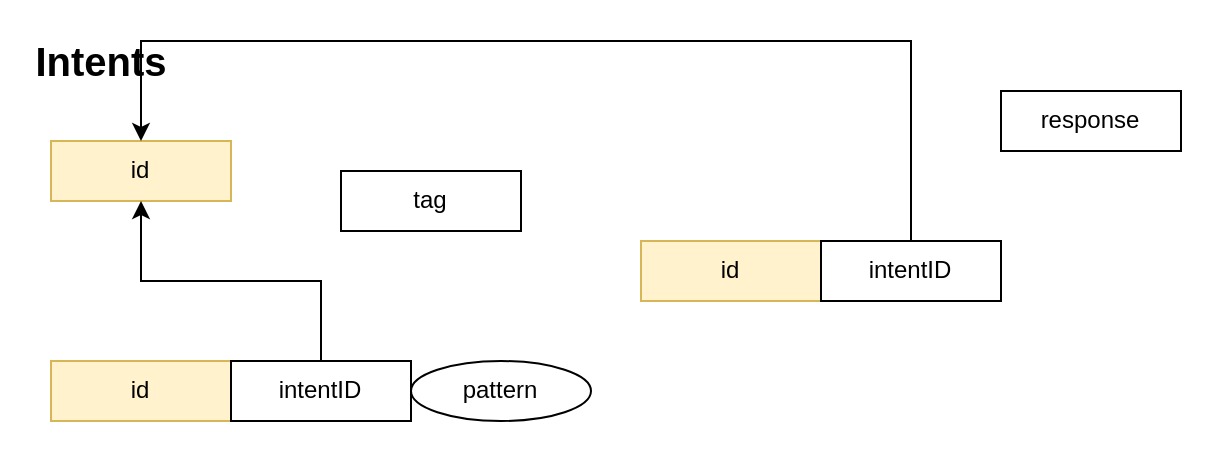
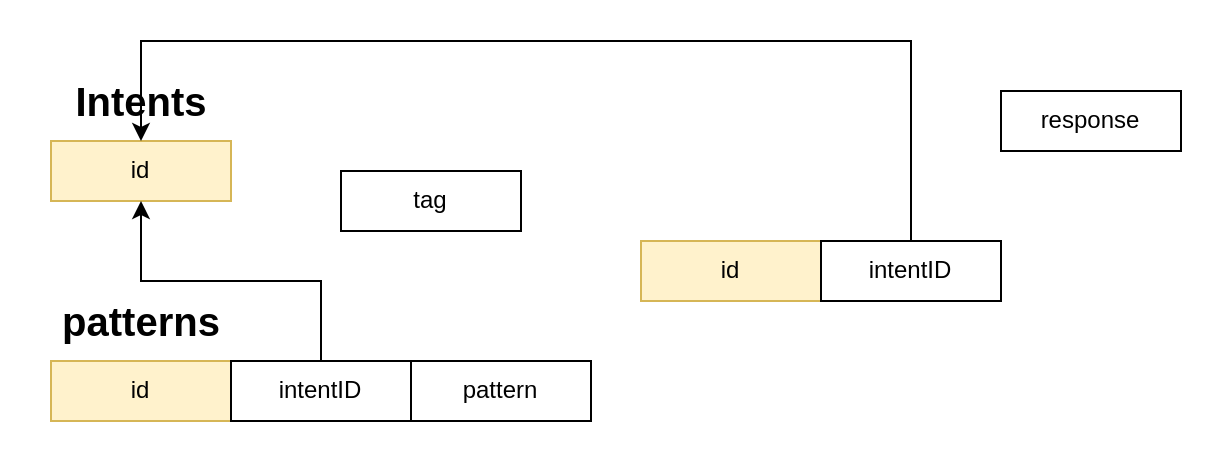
- <mxCell id="4" value="&lt;b&gt;&lt;font style=&quot;font-size: 20px;&quot;&gt;Intents&lt;/font&gt;&lt;/b&gt;" style="text;html=1;align=center;verticalAlign=middle;resizable=0;points=[];autosize=1;strokeColor=none;fillColor=none;" parent="1" vertex="1"><mxGeometry x="5" y="10" width="90" height="40" as="geometry" /></mxCell>
+ <mxCell id="4" value="&lt;b&gt;&lt;font style=&quot;font-size: 20px;&quot;&gt;Intents&lt;/font&gt;&lt;/b&gt;" style="text;html=1;align=center;verticalAlign=middle;resizable=0;points=[];autosize=1;strokeColor=none;fillColor=none;" parent="1" vertex="1"><mxGeometry x="25" y="30" width="90" height="40" as="geometry" /></mxCell>
+ <mxCell id="8" value="&lt;b&gt;&lt;font style=&quot;font-size: 20px;&quot;&gt;patterns&lt;/font&gt;&lt;/b&gt;" style="text;html=1;align=center;verticalAlign=middle;resizable=0;points=[];autosize=1;strokeColor=none;fillColor=none;" parent="1" vertex="1"><mxGeometry x="20" y="140" width="100" height="40" as="geometry" /></mxCell>
- <mxCell id="9" value="pattern" style="ellipse;whiteSpace=wrap;html=1;" parent="1" vertex="1"><mxGeometry x="205" y="180" width="90" height="30" as="geometry" /></mxCell>
+ <mxCell id="9" value="pattern" style="rounded=0;whiteSpace=wrap;html=1;" parent="1" vertex="1"><mxGeometry x="205" y="180" width="90" height="30" as="geometry" /></mxCell>
